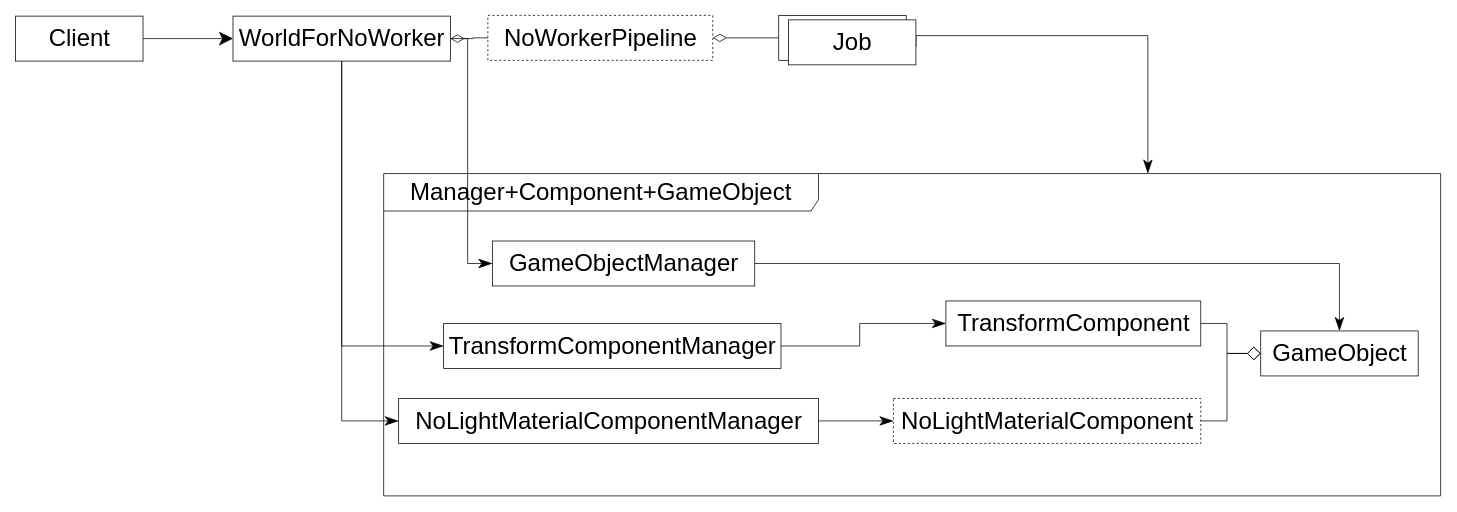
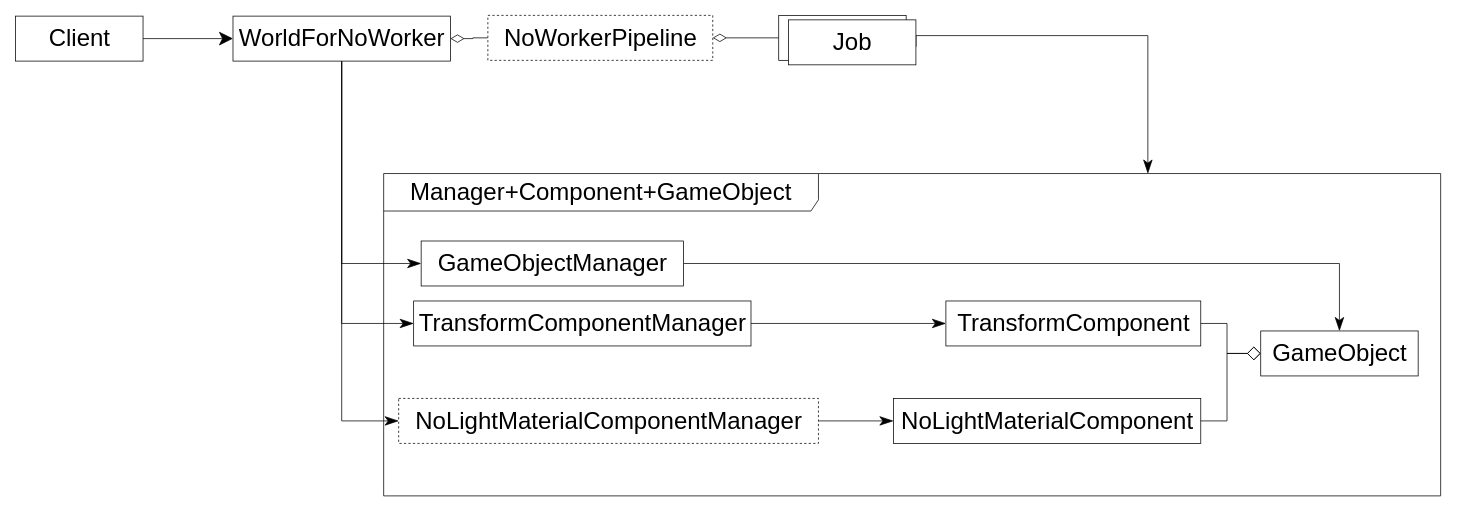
- <mxCell id="18" value="GameObjectManager" style="html=1;fontSize=32;" parent="1" vertex="1"><mxGeometry x="656" y="321" width="350" height="60" as="geometry" /></mxCell>
+ <mxCell id="18" value="GameObjectManager" style="html=1;fontSize=32;" parent="1" vertex="1"><mxGeometry x="561" y="321" width="350" height="60" as="geometry" /></mxCell>
- <mxCell id="13" value="TransformComponentManager" style="html=1;fontSize=32;" parent="1" vertex="1"><mxGeometry x="591" y="431" width="450" height="60" as="geometry" /></mxCell>
+ <mxCell id="13" value="TransformComponentManager" style="html=1;fontSize=32;" parent="1" vertex="1"><mxGeometry x="551" y="401" width="450" height="60" as="geometry" /></mxCell>
- <mxCell id="15" value="NoLightMaterialComponentManager" style="html=1;fontSize=32;" parent="1" vertex="1"><mxGeometry x="531" y="531" width="560" height="60" as="geometry" /></mxCell>
+ <mxCell id="15" value="NoLightMaterialComponentManager" style="html=1;fontSize=32;dashed=1;" parent="1" vertex="1"><mxGeometry x="531" y="531" width="560" height="60" as="geometry" /></mxCell>
- <mxCell id="19" value="NoLightMaterialComponent" style="html=1;fontSize=32;dashed=1;" parent="1" vertex="1"><mxGeometry x="1191" y="531" width="410" height="60" as="geometry" /></mxCell>
+ <mxCell id="19" value="NoLightMaterialComponent" style="html=1;fontSize=32;" parent="1" vertex="1"><mxGeometry x="1191" y="531" width="410" height="60" as="geometry" /></mxCell>
